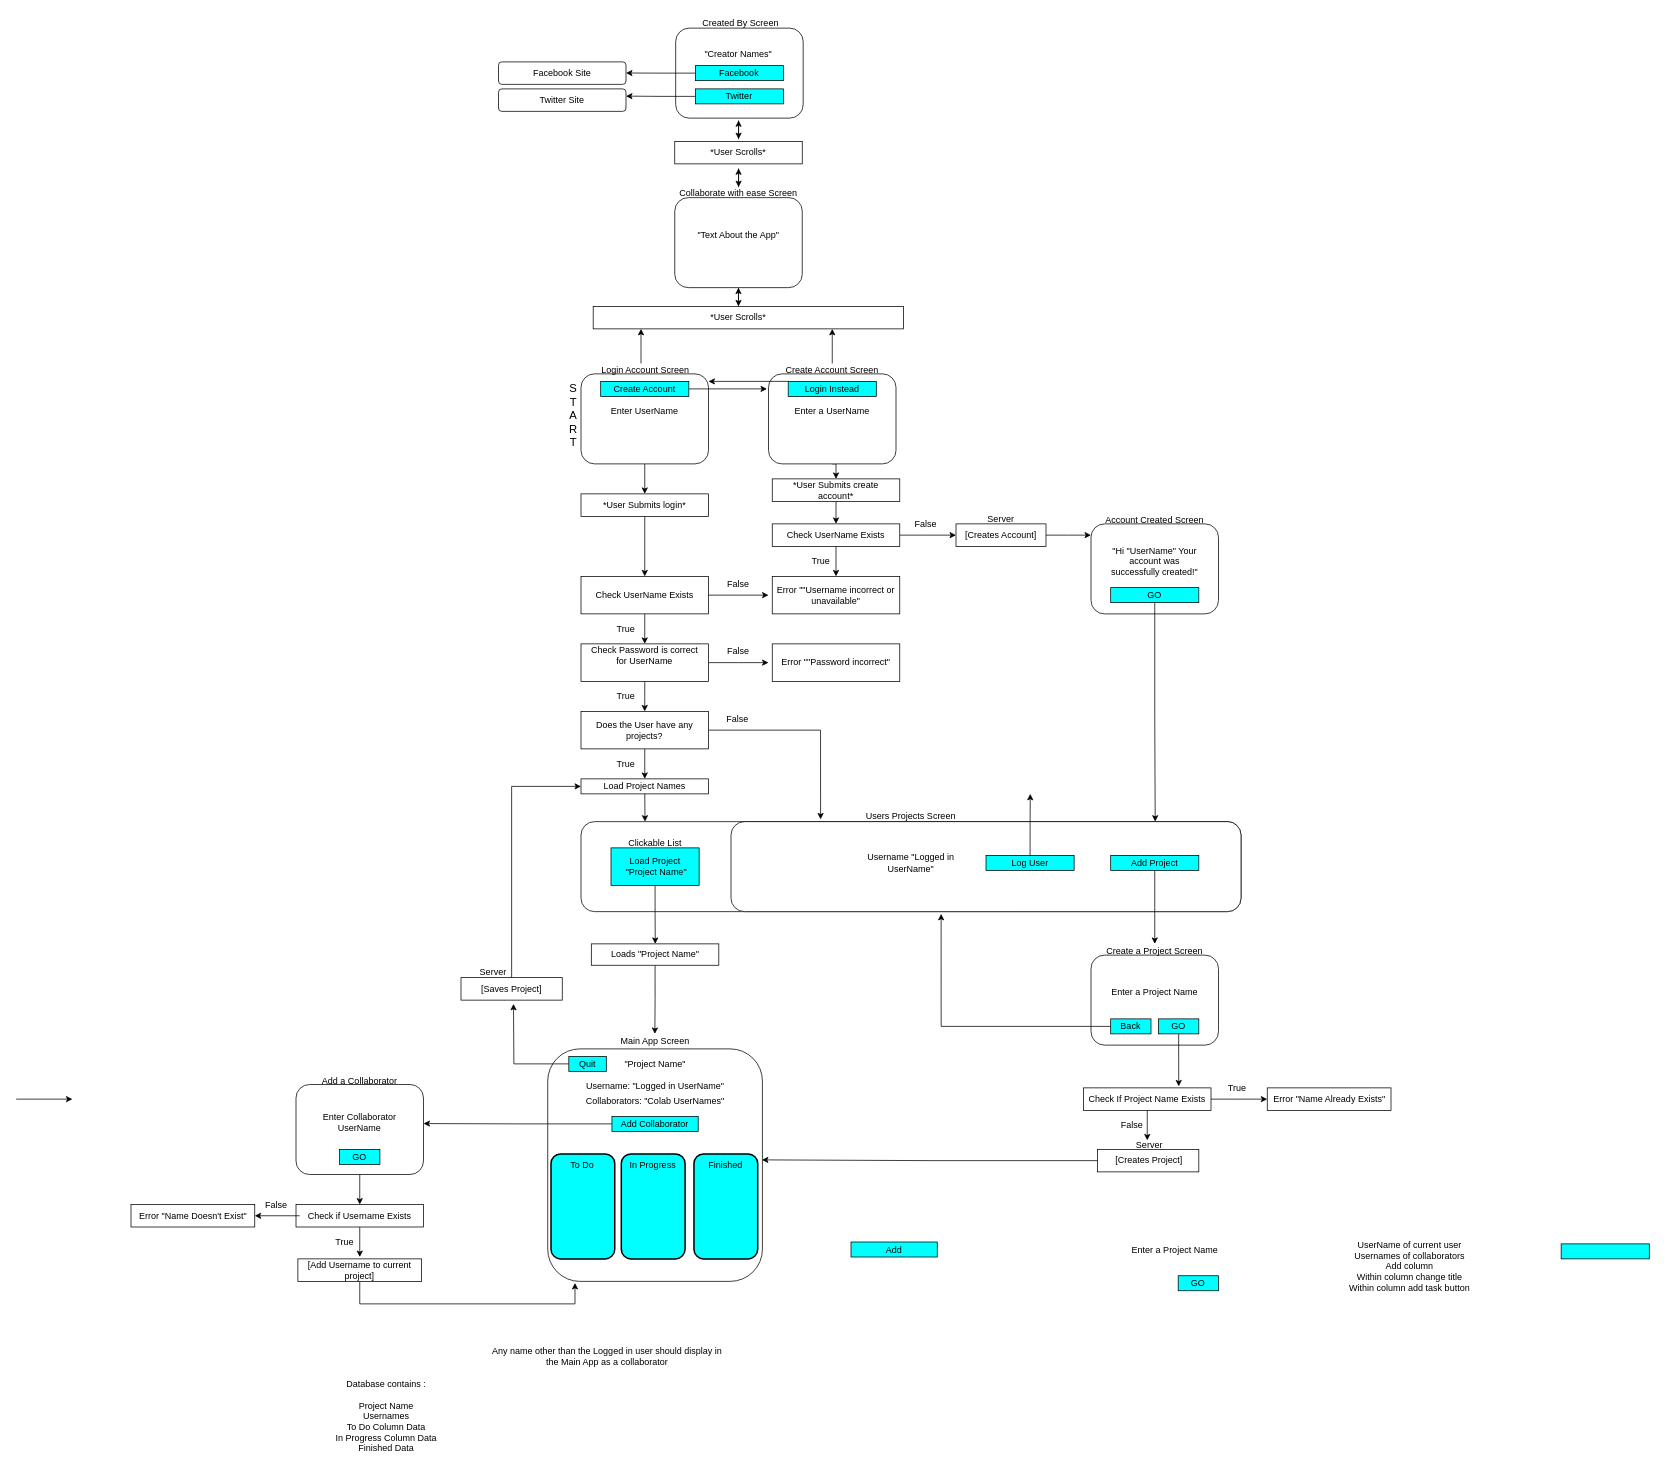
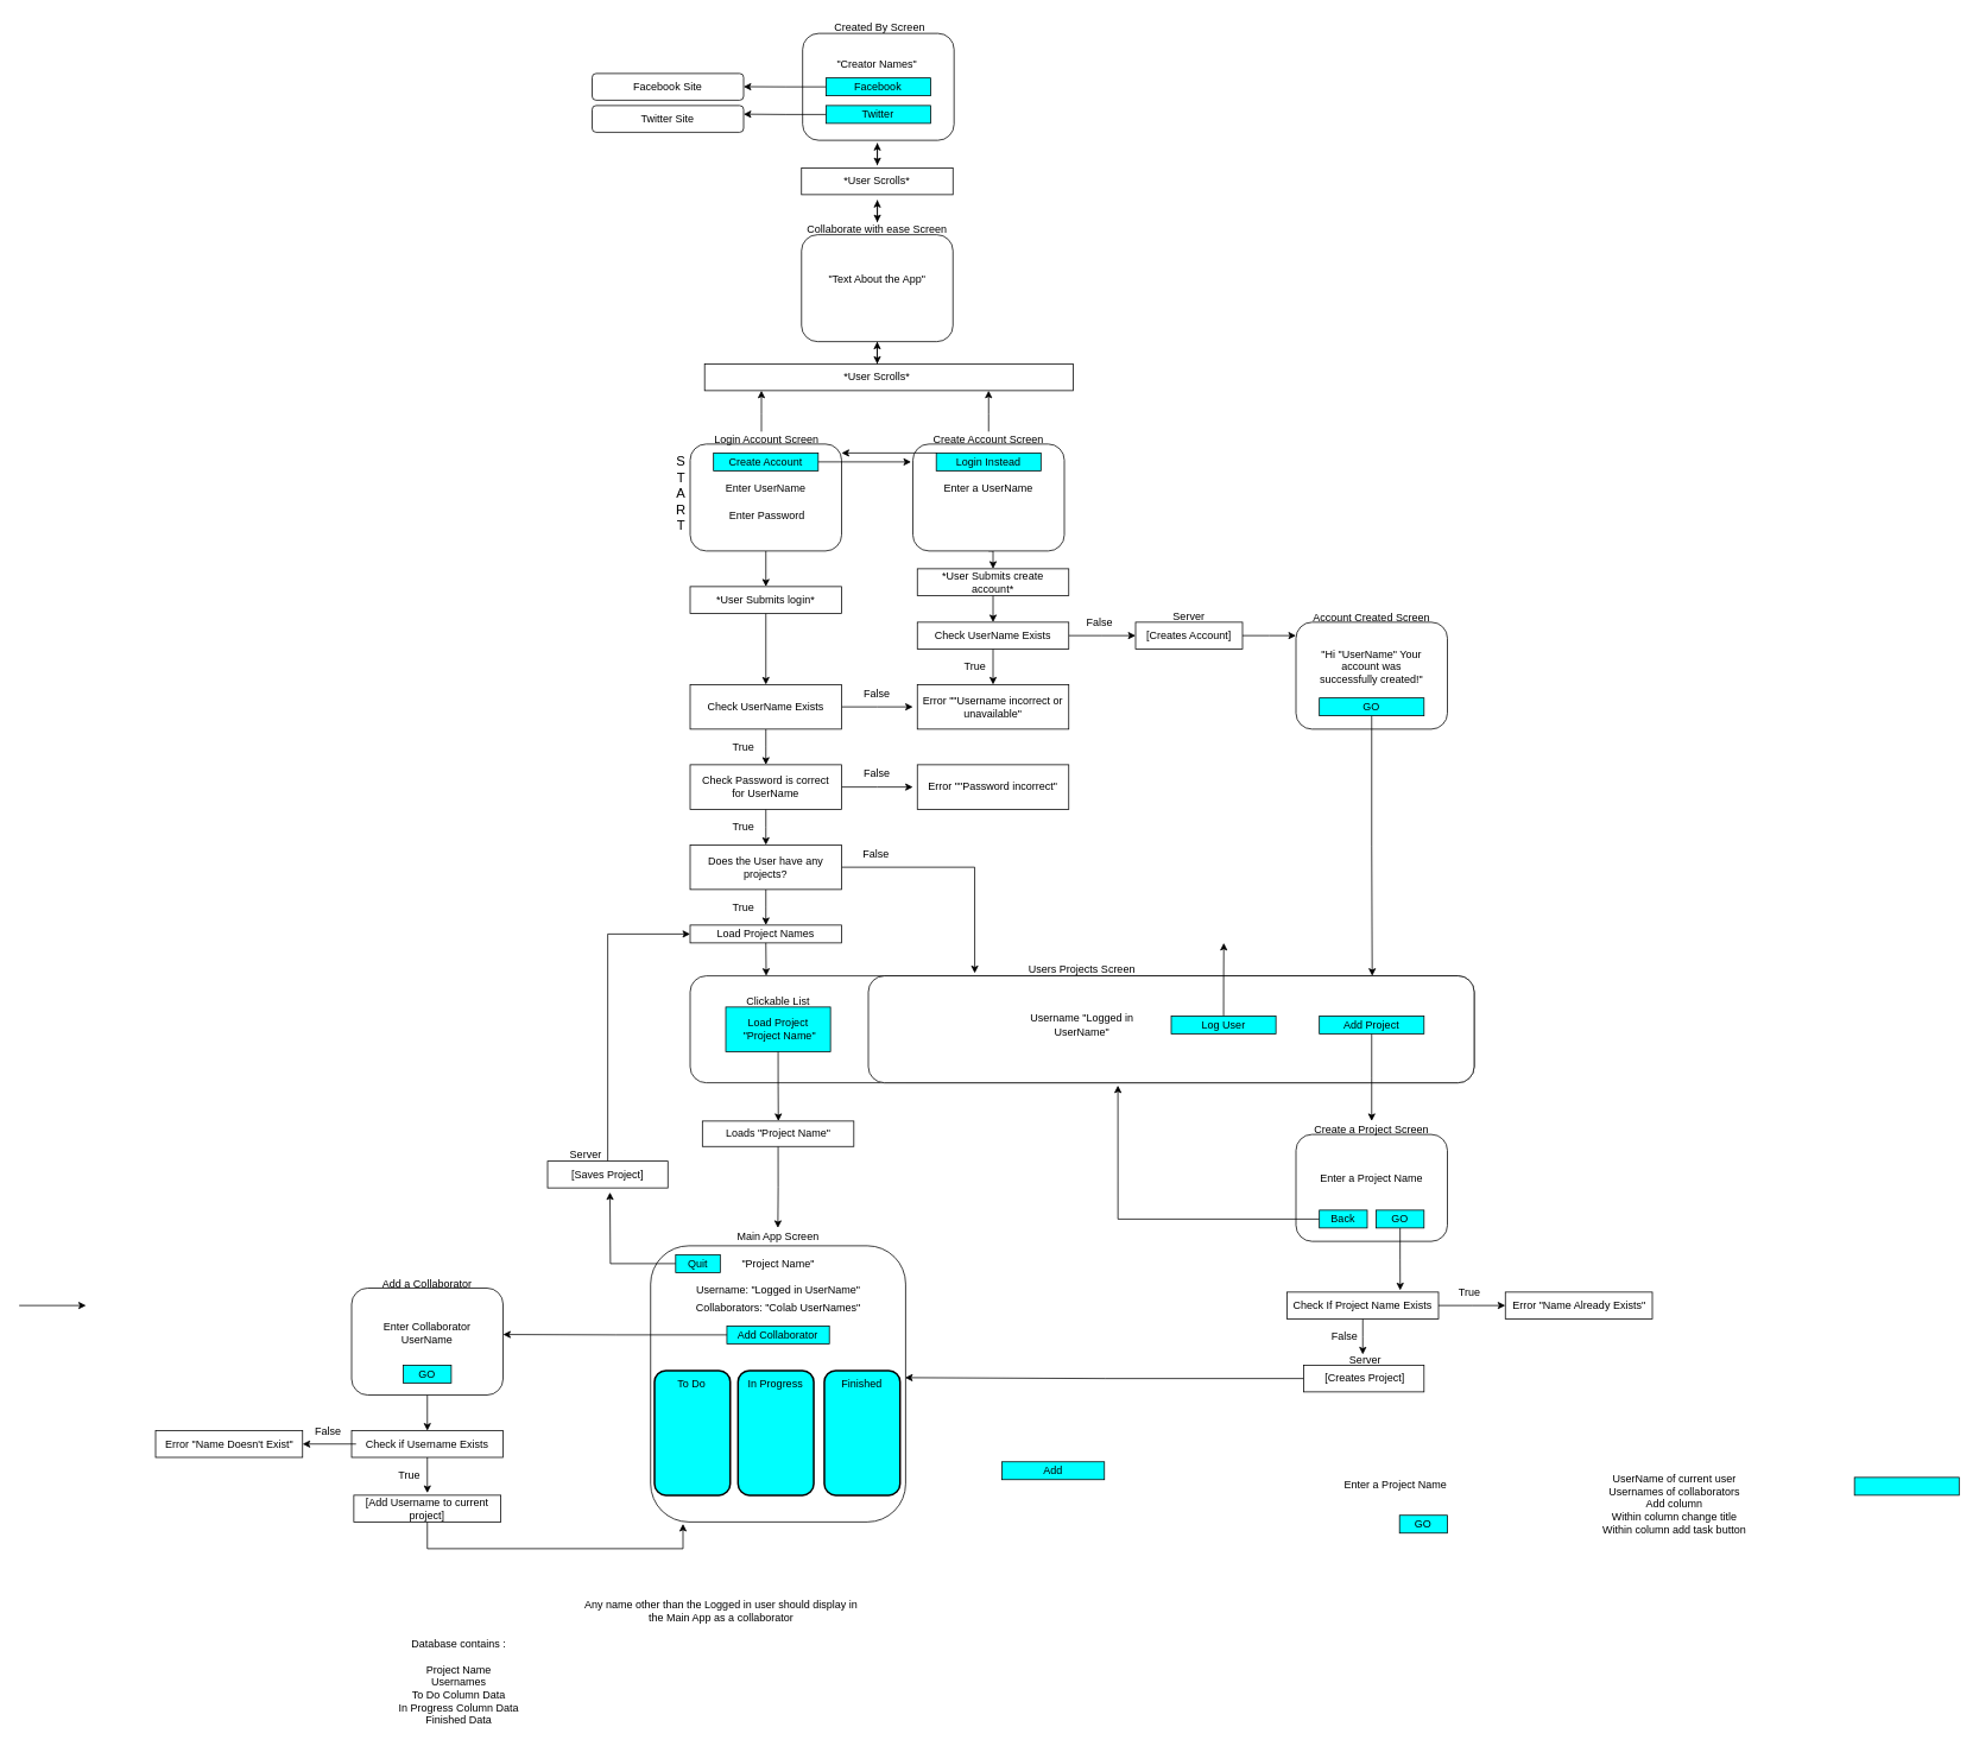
+ <mxCell id="8" value="Enter Password" style="text;html=1;strokeColor=none;fillColor=none;align=center;verticalAlign=middle;whiteSpace=wrap;rounded=0;" vertex="1" parent="1"><mxGeometry x="802.75" y="568" width="115" height="20" as="geometry" /></mxCell>
- <mxCell id="30" value="Check Password is correct for UserName" style="text;html=1;strokeColor=none;fillColor=none;align=center;verticalAlign=middle;whiteSpace=wrap;rounded=0;" vertex="1" parent="1"><mxGeometry x="779" y="863" width="160" height="20" as="geometry" /></mxCell>
+ <mxCell id="30" value="Check Password is correct for UserName" style="text;html=1;strokeColor=none;fillColor=none;align=center;verticalAlign=middle;whiteSpace=wrap;rounded=0;" vertex="1" parent="1"><mxGeometry x="779" y="873" width="160" height="20" as="geometry" /></mxCell>
- <mxCell id="123" value="Add" style="text;html=1;align=center;verticalAlign=middle;whiteSpace=wrap;rounded=0;fillColor=#00FFFF;strokeColor=#000000;" vertex="1" parent="1"><mxGeometry x="1134" y="1655.5" width="115" height="20" as="geometry" /></mxCell>
+ <mxCell id="123" value="Add" style="text;html=1;align=center;verticalAlign=middle;whiteSpace=wrap;rounded=0;fillColor=#00FFFF;strokeColor=#000000;" vertex="1" parent="1"><mxGeometry x="1124" y="1640.5" width="115" height="20" as="geometry" /></mxCell>
